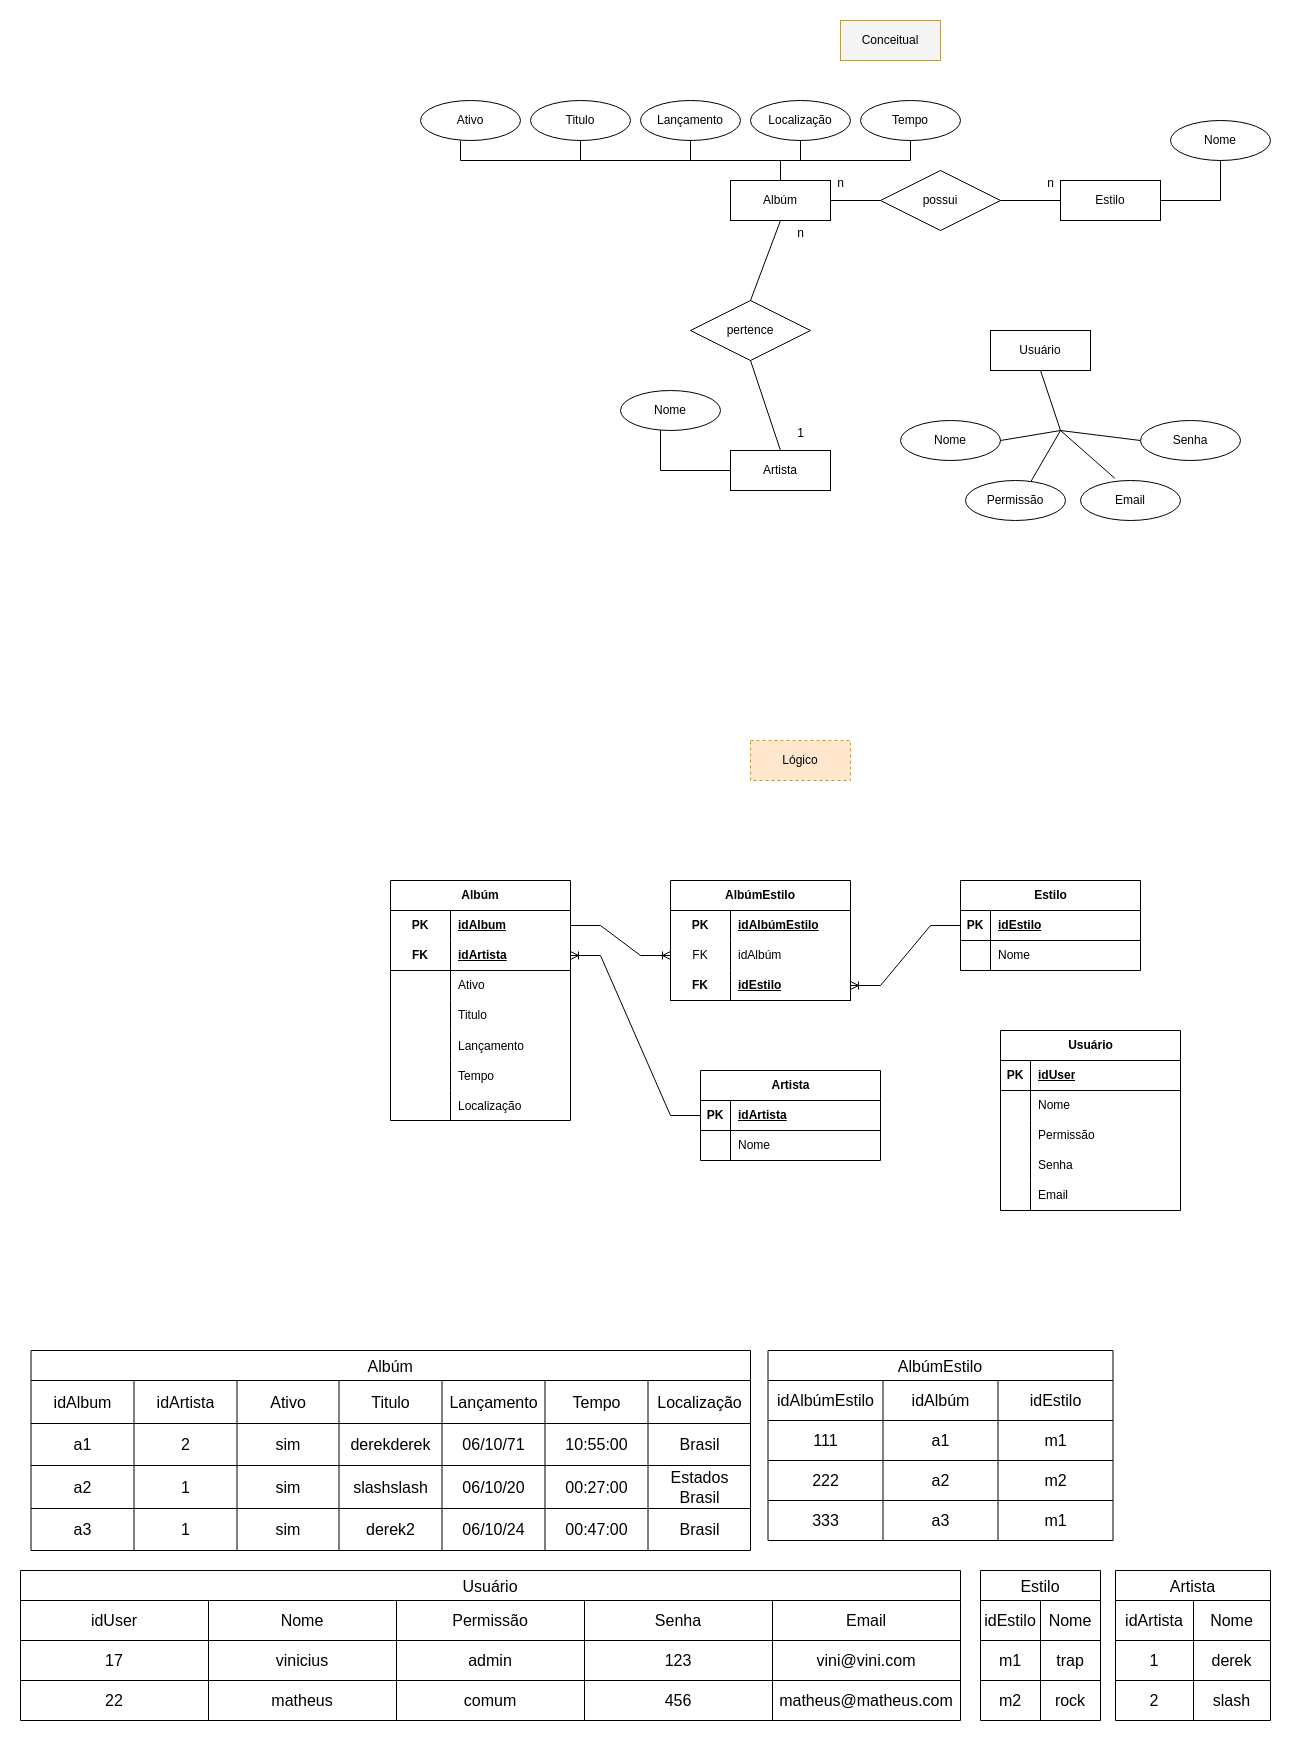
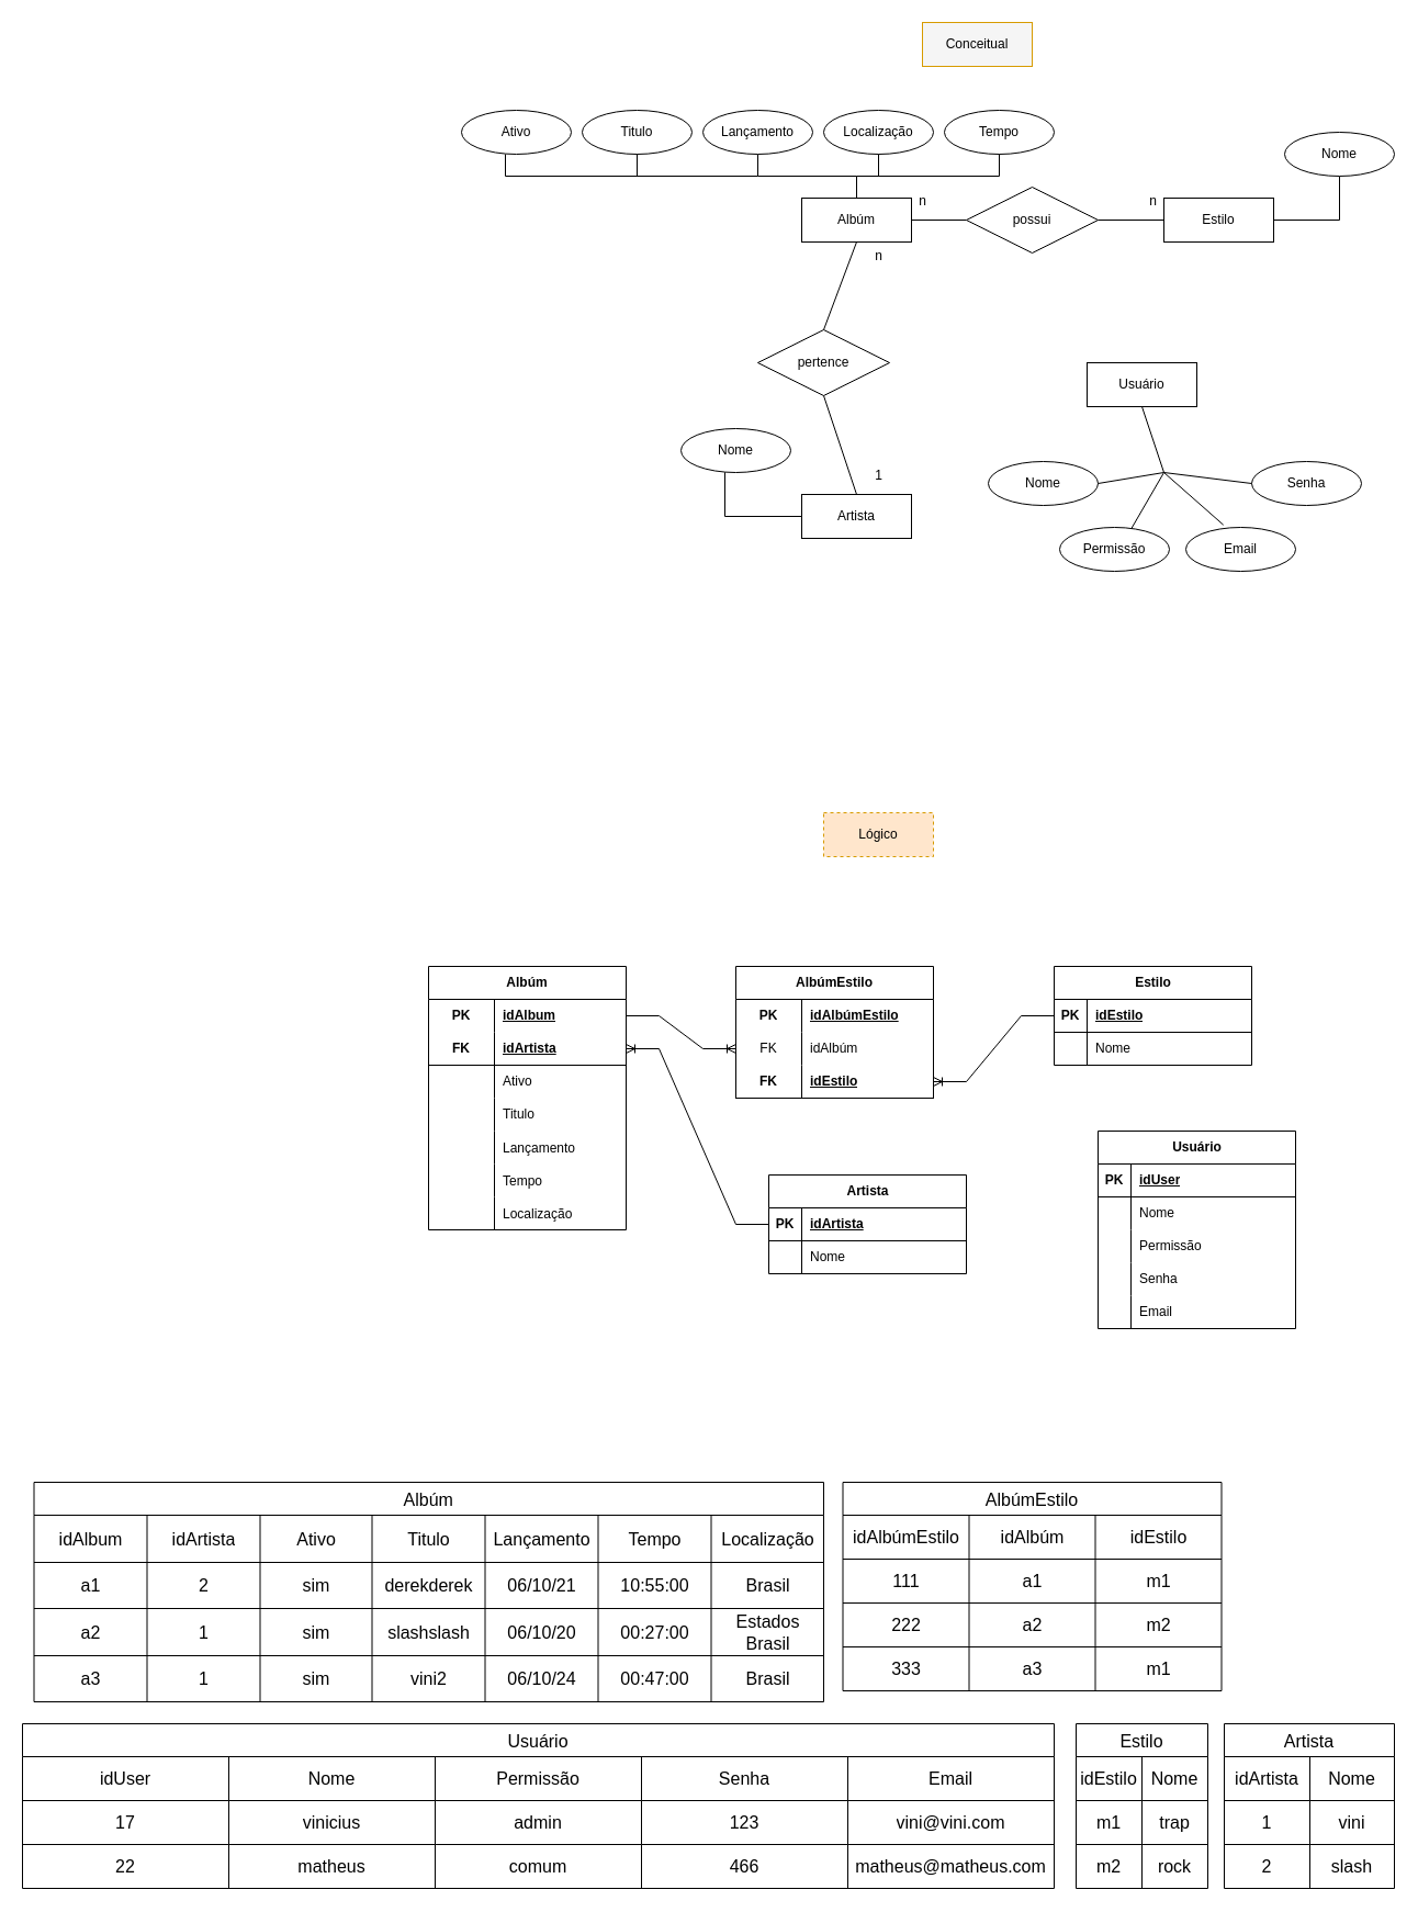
- <mxCell id="123" value="06/10/71" style="shape=partialRectangle;html=1;whiteSpace=wrap;connectable=0;strokeColor=inherit;overflow=hidden;fillColor=none;top=0;left=0;bottom=0;right=0;pointerEvents=1;fontSize=16;" vertex="1" parent="118"><mxGeometry x="411" width="103" height="42" as="geometry"><mxRectangle width="103" height="42" as="alternateBounds" /></mxGeometry></mxCell>
+ <mxCell id="123" value="06/10/21" style="shape=partialRectangle;html=1;whiteSpace=wrap;connectable=0;strokeColor=inherit;overflow=hidden;fillColor=none;top=0;left=0;bottom=0;right=0;pointerEvents=1;fontSize=16;" vertex="1" parent="118"><mxGeometry x="411" width="103" height="42" as="geometry"><mxRectangle width="103" height="42" as="alternateBounds" /></mxGeometry></mxCell>
- <mxCell id="138" value="derek2" style="shape=partialRectangle;html=1;whiteSpace=wrap;connectable=0;strokeColor=inherit;overflow=hidden;fillColor=none;top=0;left=0;bottom=0;right=0;pointerEvents=1;fontSize=16;" vertex="1" parent="134"><mxGeometry x="308" width="103" height="42" as="geometry"><mxRectangle width="103" height="42" as="alternateBounds" /></mxGeometry></mxCell>
+ <mxCell id="138" value="vini2" style="shape=partialRectangle;html=1;whiteSpace=wrap;connectable=0;strokeColor=inherit;overflow=hidden;fillColor=none;top=0;left=0;bottom=0;right=0;pointerEvents=1;fontSize=16;" vertex="1" parent="134"><mxGeometry x="308" width="103" height="42" as="geometry"><mxRectangle width="103" height="42" as="alternateBounds" /></mxGeometry></mxCell>
- <mxCell id="158" value="derek" style="shape=partialRectangle;html=1;whiteSpace=wrap;connectable=0;strokeColor=inherit;overflow=hidden;fillColor=none;top=0;left=0;bottom=0;right=0;pointerEvents=1;fontSize=16;" vertex="1" parent="156"><mxGeometry x="78" width="77" height="40" as="geometry"><mxRectangle width="77" height="40" as="alternateBounds" /></mxGeometry></mxCell>
+ <mxCell id="158" value="vini" style="shape=partialRectangle;html=1;whiteSpace=wrap;connectable=0;strokeColor=inherit;overflow=hidden;fillColor=none;top=0;left=0;bottom=0;right=0;pointerEvents=1;fontSize=16;" vertex="1" parent="156"><mxGeometry x="78" width="77" height="40" as="geometry"><mxRectangle width="77" height="40" as="alternateBounds" /></mxGeometry></mxCell>
- <mxCell id="179" value="456" style="shape=partialRectangle;html=1;whiteSpace=wrap;connectable=0;strokeColor=inherit;overflow=hidden;fillColor=none;top=0;left=0;bottom=0;right=0;pointerEvents=1;fontSize=16;" vertex="1" parent="175"><mxGeometry x="564" width="188" height="40" as="geometry"><mxRectangle width="188" height="40" as="alternateBounds" /></mxGeometry></mxCell>
+ <mxCell id="179" value="466" style="shape=partialRectangle;html=1;whiteSpace=wrap;connectable=0;strokeColor=inherit;overflow=hidden;fillColor=none;top=0;left=0;bottom=0;right=0;pointerEvents=1;fontSize=16;" vertex="1" parent="175"><mxGeometry x="564" width="188" height="40" as="geometry"><mxRectangle width="188" height="40" as="alternateBounds" /></mxGeometry></mxCell>
